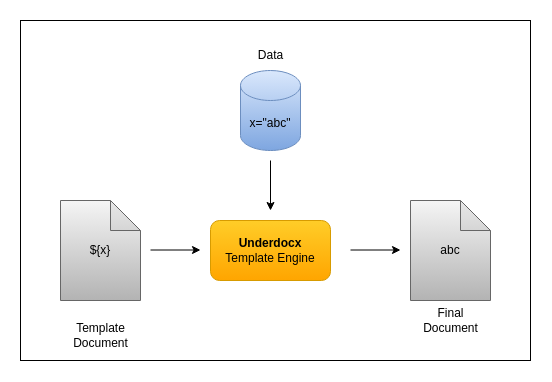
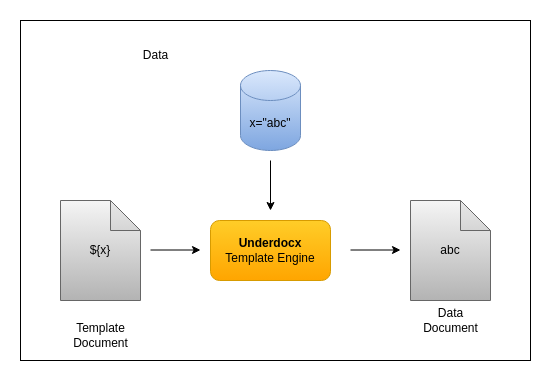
- <mxCell id="11" value="Data" style="text;html=1;align=center;verticalAlign=middle;resizable=0;points=[];autosize=1;strokeColor=none;fillColor=none;" parent="1" vertex="1"><mxGeometry x="245" y="40" width="50" height="30" as="geometry" /></mxCell>
+ <mxCell id="11" value="Data" style="text;html=1;align=center;verticalAlign=middle;resizable=0;points=[];autosize=1;strokeColor=none;fillColor=none;" parent="1" vertex="1"><mxGeometry x="130" y="40" width="50" height="30" as="geometry" /></mxCell>
- <mxCell id="12" value="Final&lt;br&gt;Document" style="text;html=1;align=center;verticalAlign=middle;resizable=0;points=[];autosize=1;strokeColor=none;fillColor=none;" parent="1" vertex="1"><mxGeometry x="410" y="300" width="80" height="40" as="geometry" /></mxCell>
+ <mxCell id="12" value="Data&lt;br&gt;Document" style="text;html=1;align=center;verticalAlign=middle;resizable=0;points=[];autosize=1;strokeColor=none;fillColor=none;" parent="1" vertex="1"><mxGeometry x="410" y="300" width="80" height="40" as="geometry" /></mxCell>
